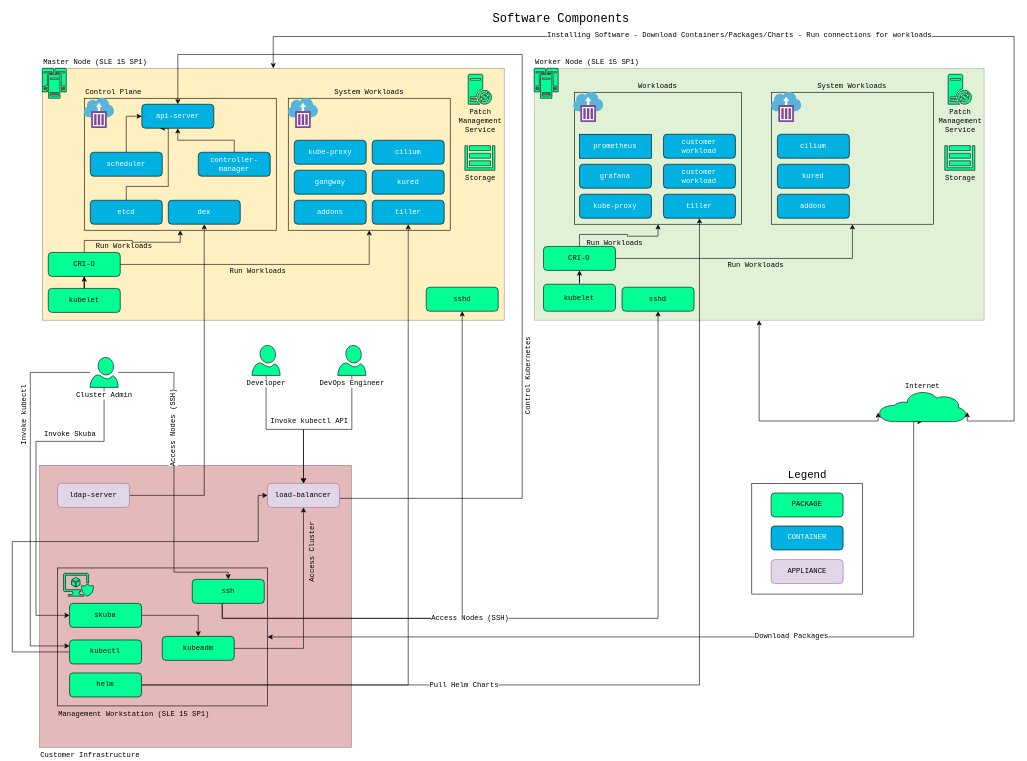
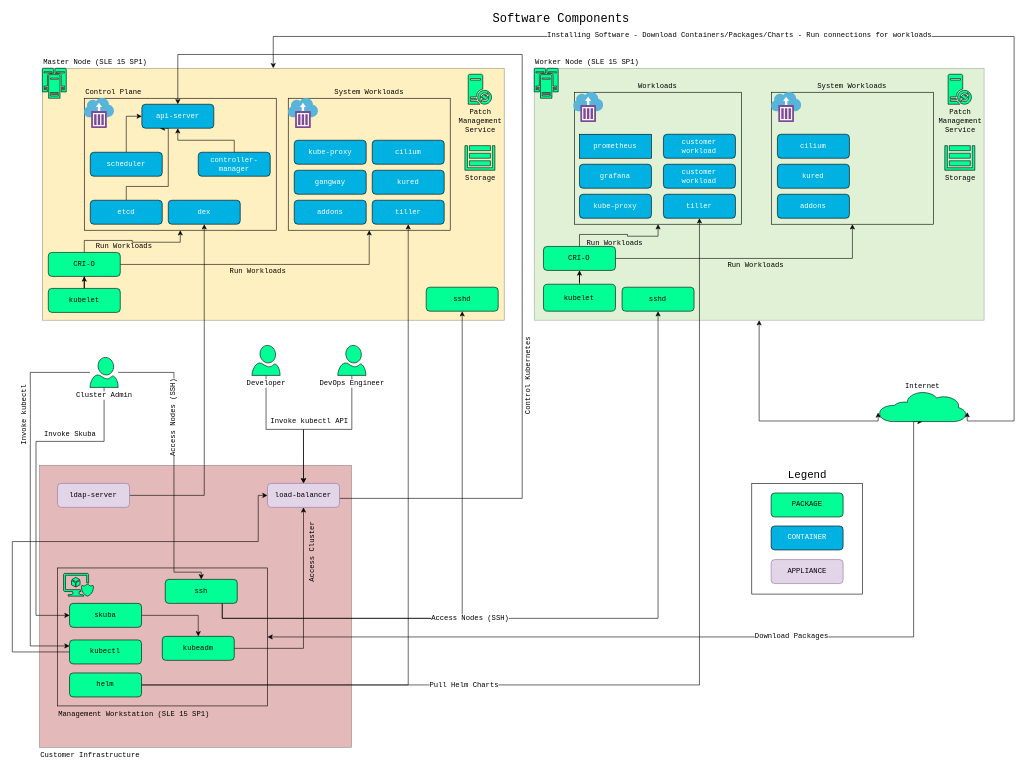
- <mxCell id="85" value="ssh" style="rounded=1;whiteSpace=wrap;html=1;fillColor=#02FF95;fontFamily=Courier New;" vertex="1" parent="1"><mxGeometry x="320" y="965" width="120" height="40" as="geometry" /></mxCell>
+ <mxCell id="85" value="ssh" style="rounded=1;whiteSpace=wrap;html=1;fillColor=#02FF95;fontFamily=Courier New;" vertex="1" parent="1"><mxGeometry x="275" y="965" width="120" height="40" as="geometry" /></mxCell>
